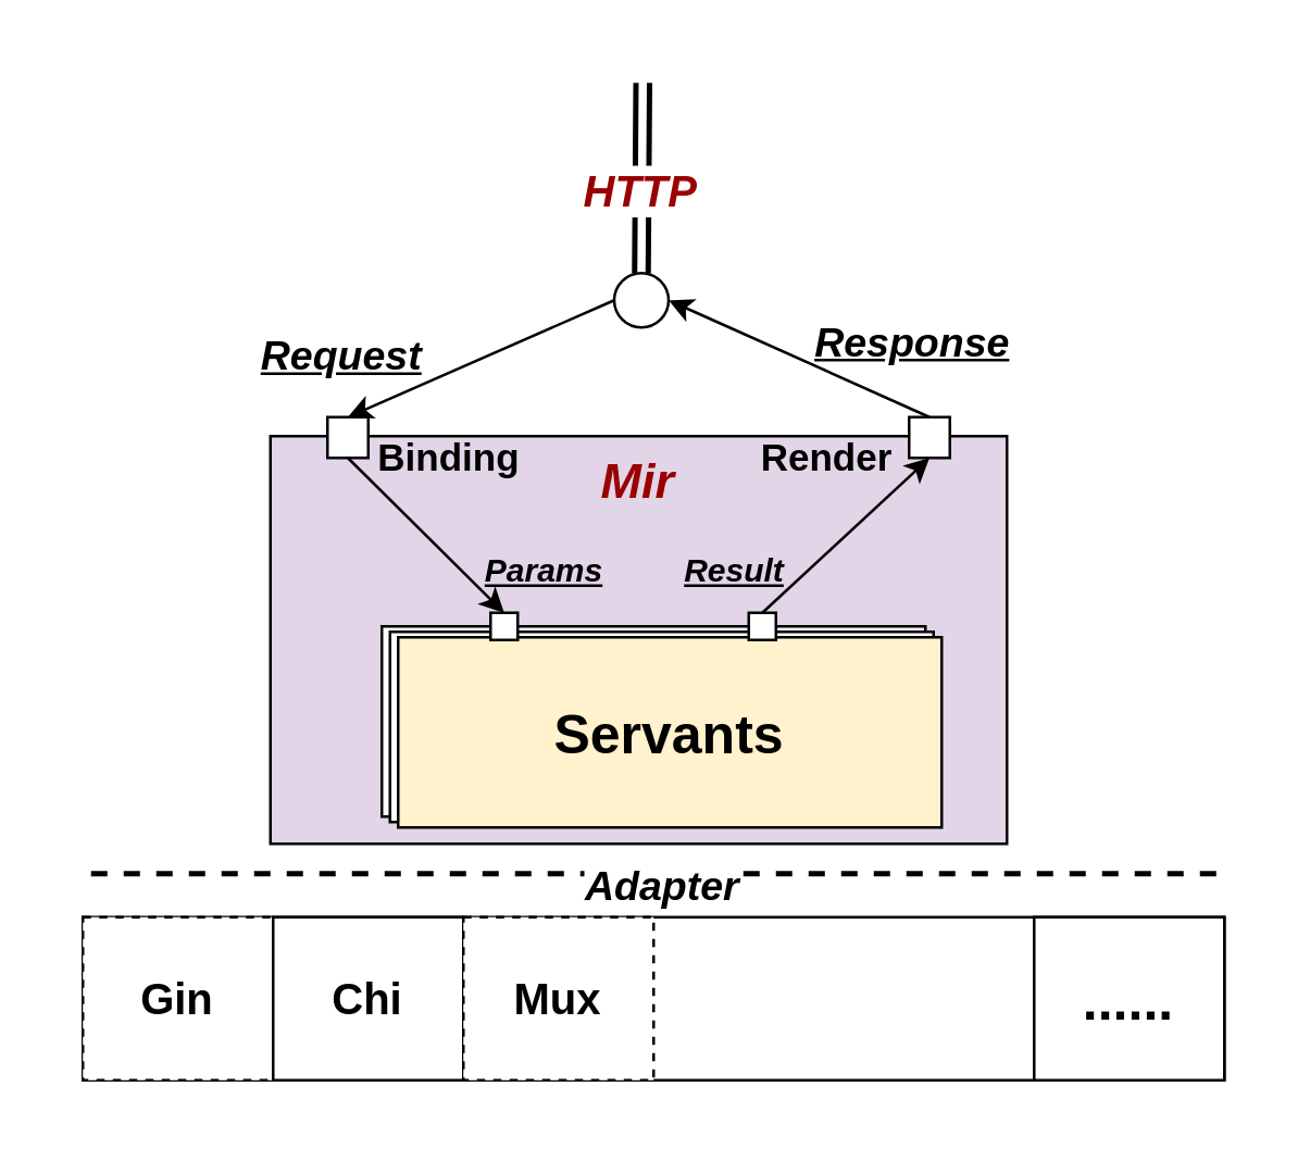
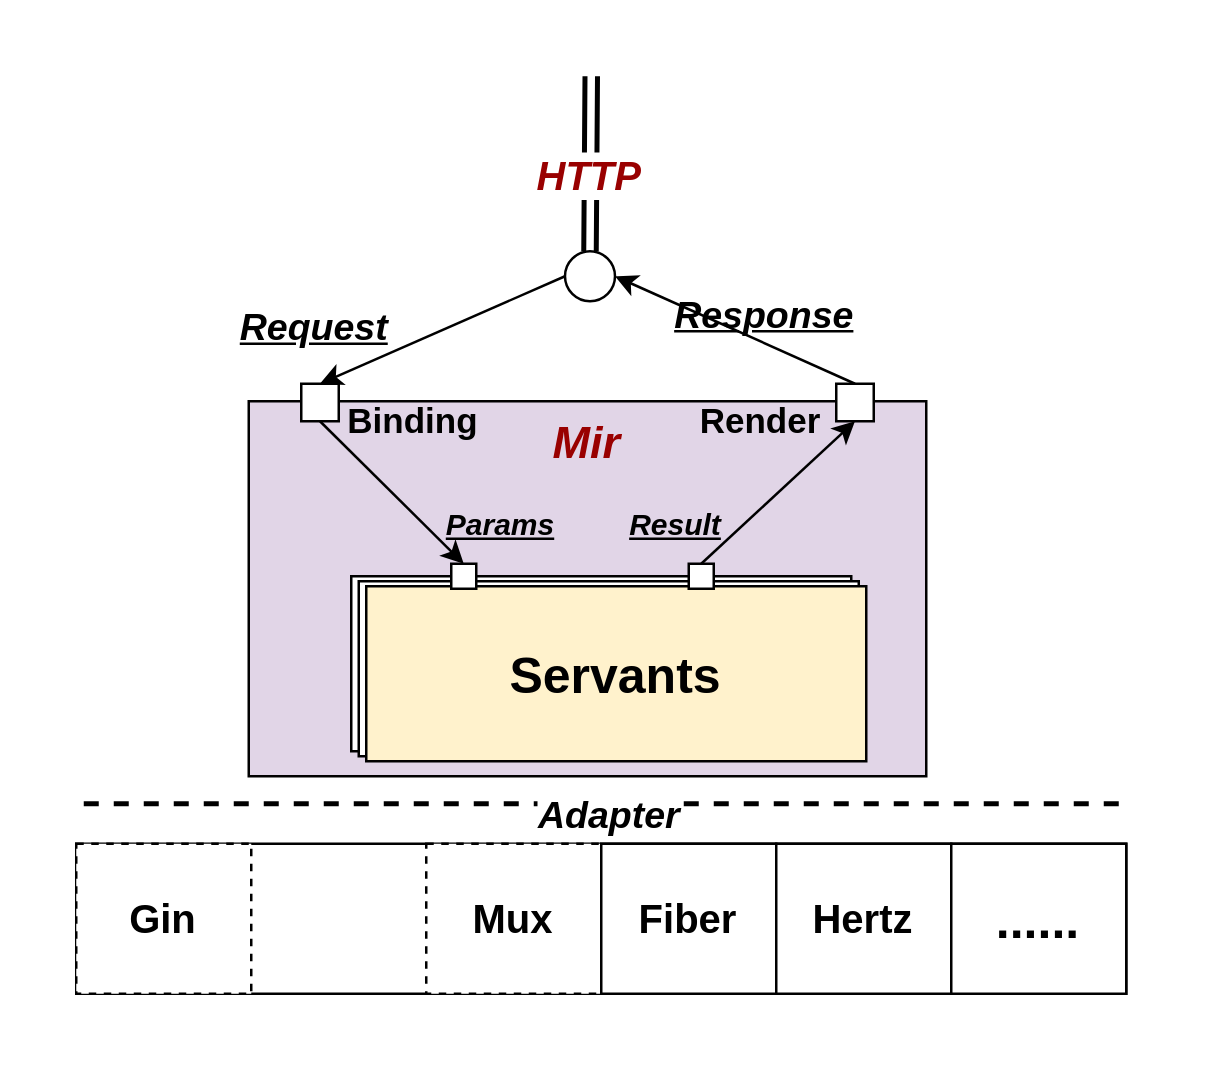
- <mxCell id="16" value="Response" style="text;html=1;align=center;verticalAlign=middle;resizable=0;points=[];autosize=1;strokeColor=none;fillColor=none;fontStyle=7;fontSize=15;" parent="1" vertex="1"><mxGeometry x="285" y="110" width="100" height="30" as="geometry" /></mxCell>
+ <mxCell id="16" value="Response" style="text;html=1;align=center;verticalAlign=middle;resizable=0;points=[];autosize=1;strokeColor=none;fillColor=none;fontStyle=7;fontSize=15;" parent="1" vertex="1"><mxGeometry x="255" y="110" width="100" height="30" as="geometry" /></mxCell>
- <mxCell id="22" value="Chi" style="rounded=0;whiteSpace=wrap;html=1;strokeColor=default;fontSize=16;fontColor=#000000;fillColor=default;gradientColor=none;fontStyle=1" parent="1" vertex="1"><mxGeometry x="100" y="337" width="70" height="60" as="geometry" /></mxCell>
+ <mxCell id="24" value="Fiber" style="rounded=0;whiteSpace=wrap;html=1;strokeColor=default;fontSize=16;fontColor=#000000;fillColor=default;gradientColor=none;fontStyle=1" parent="1" vertex="1"><mxGeometry x="240" y="337" width="70" height="60" as="geometry" /></mxCell>
+ <mxCell id="25" value="Hertz" style="rounded=0;whiteSpace=wrap;html=1;strokeColor=default;fontSize=16;fontColor=#000000;fillColor=default;gradientColor=none;fontStyle=1" parent="1" vertex="1"><mxGeometry x="310" y="337" width="70" height="60" as="geometry" /></mxCell>
